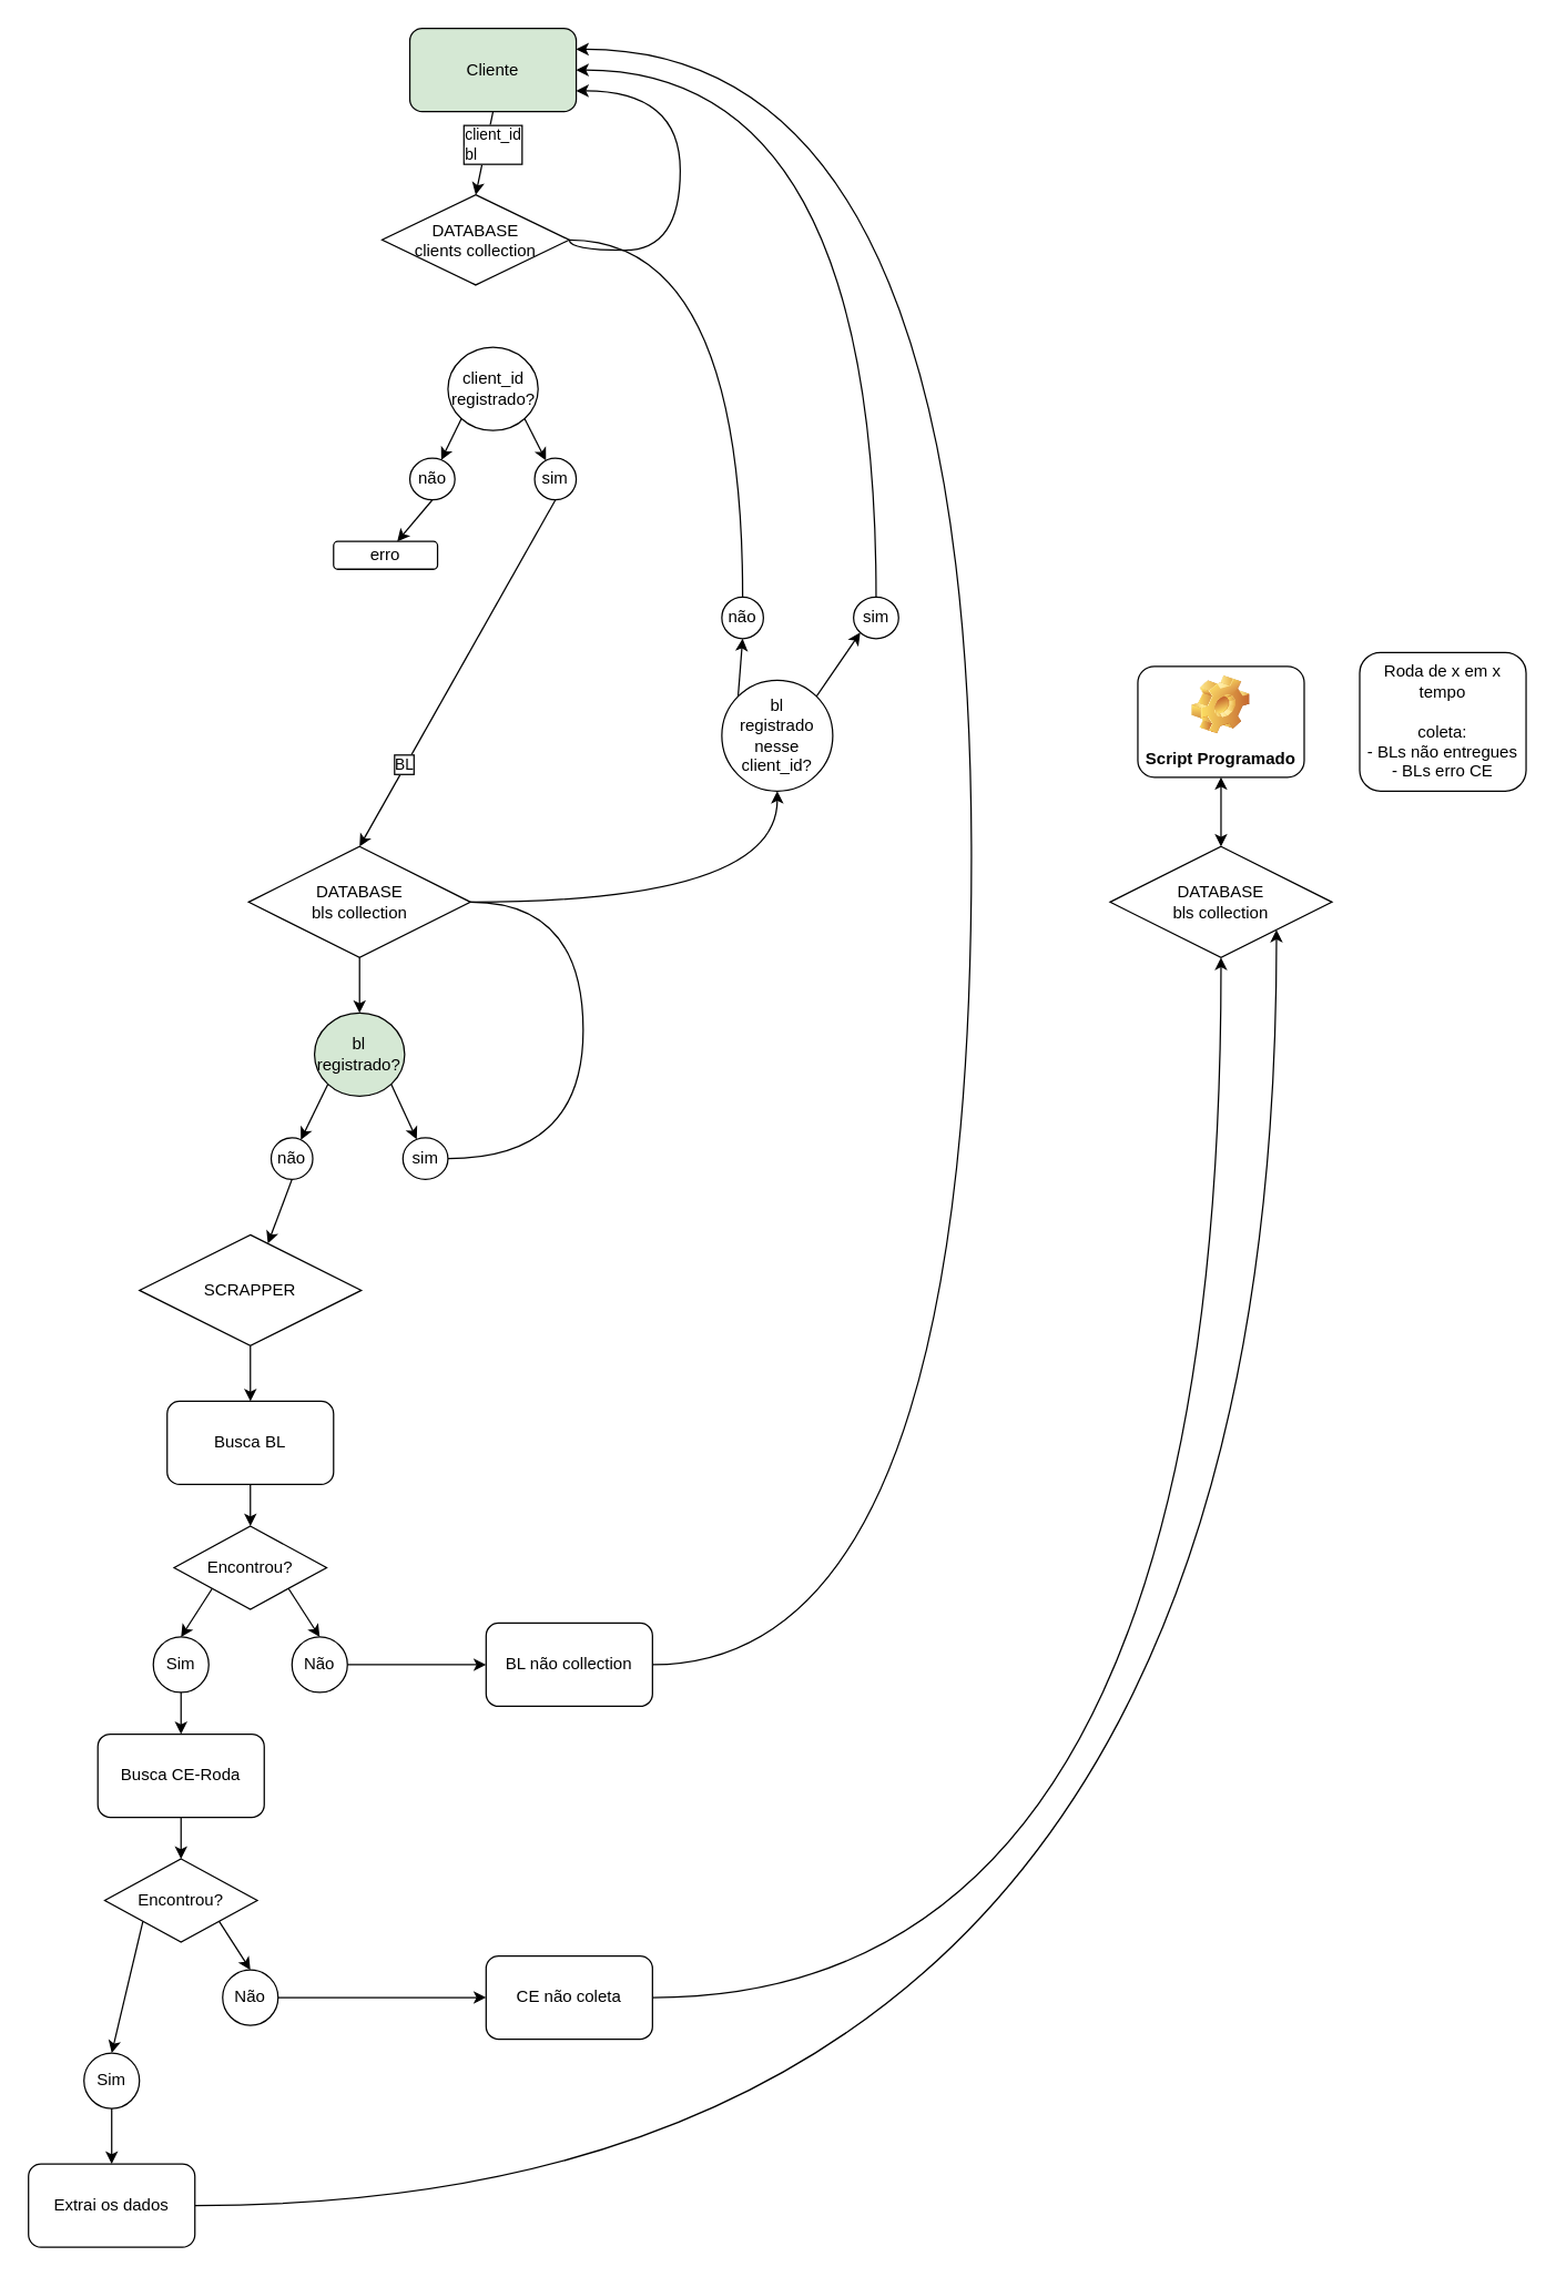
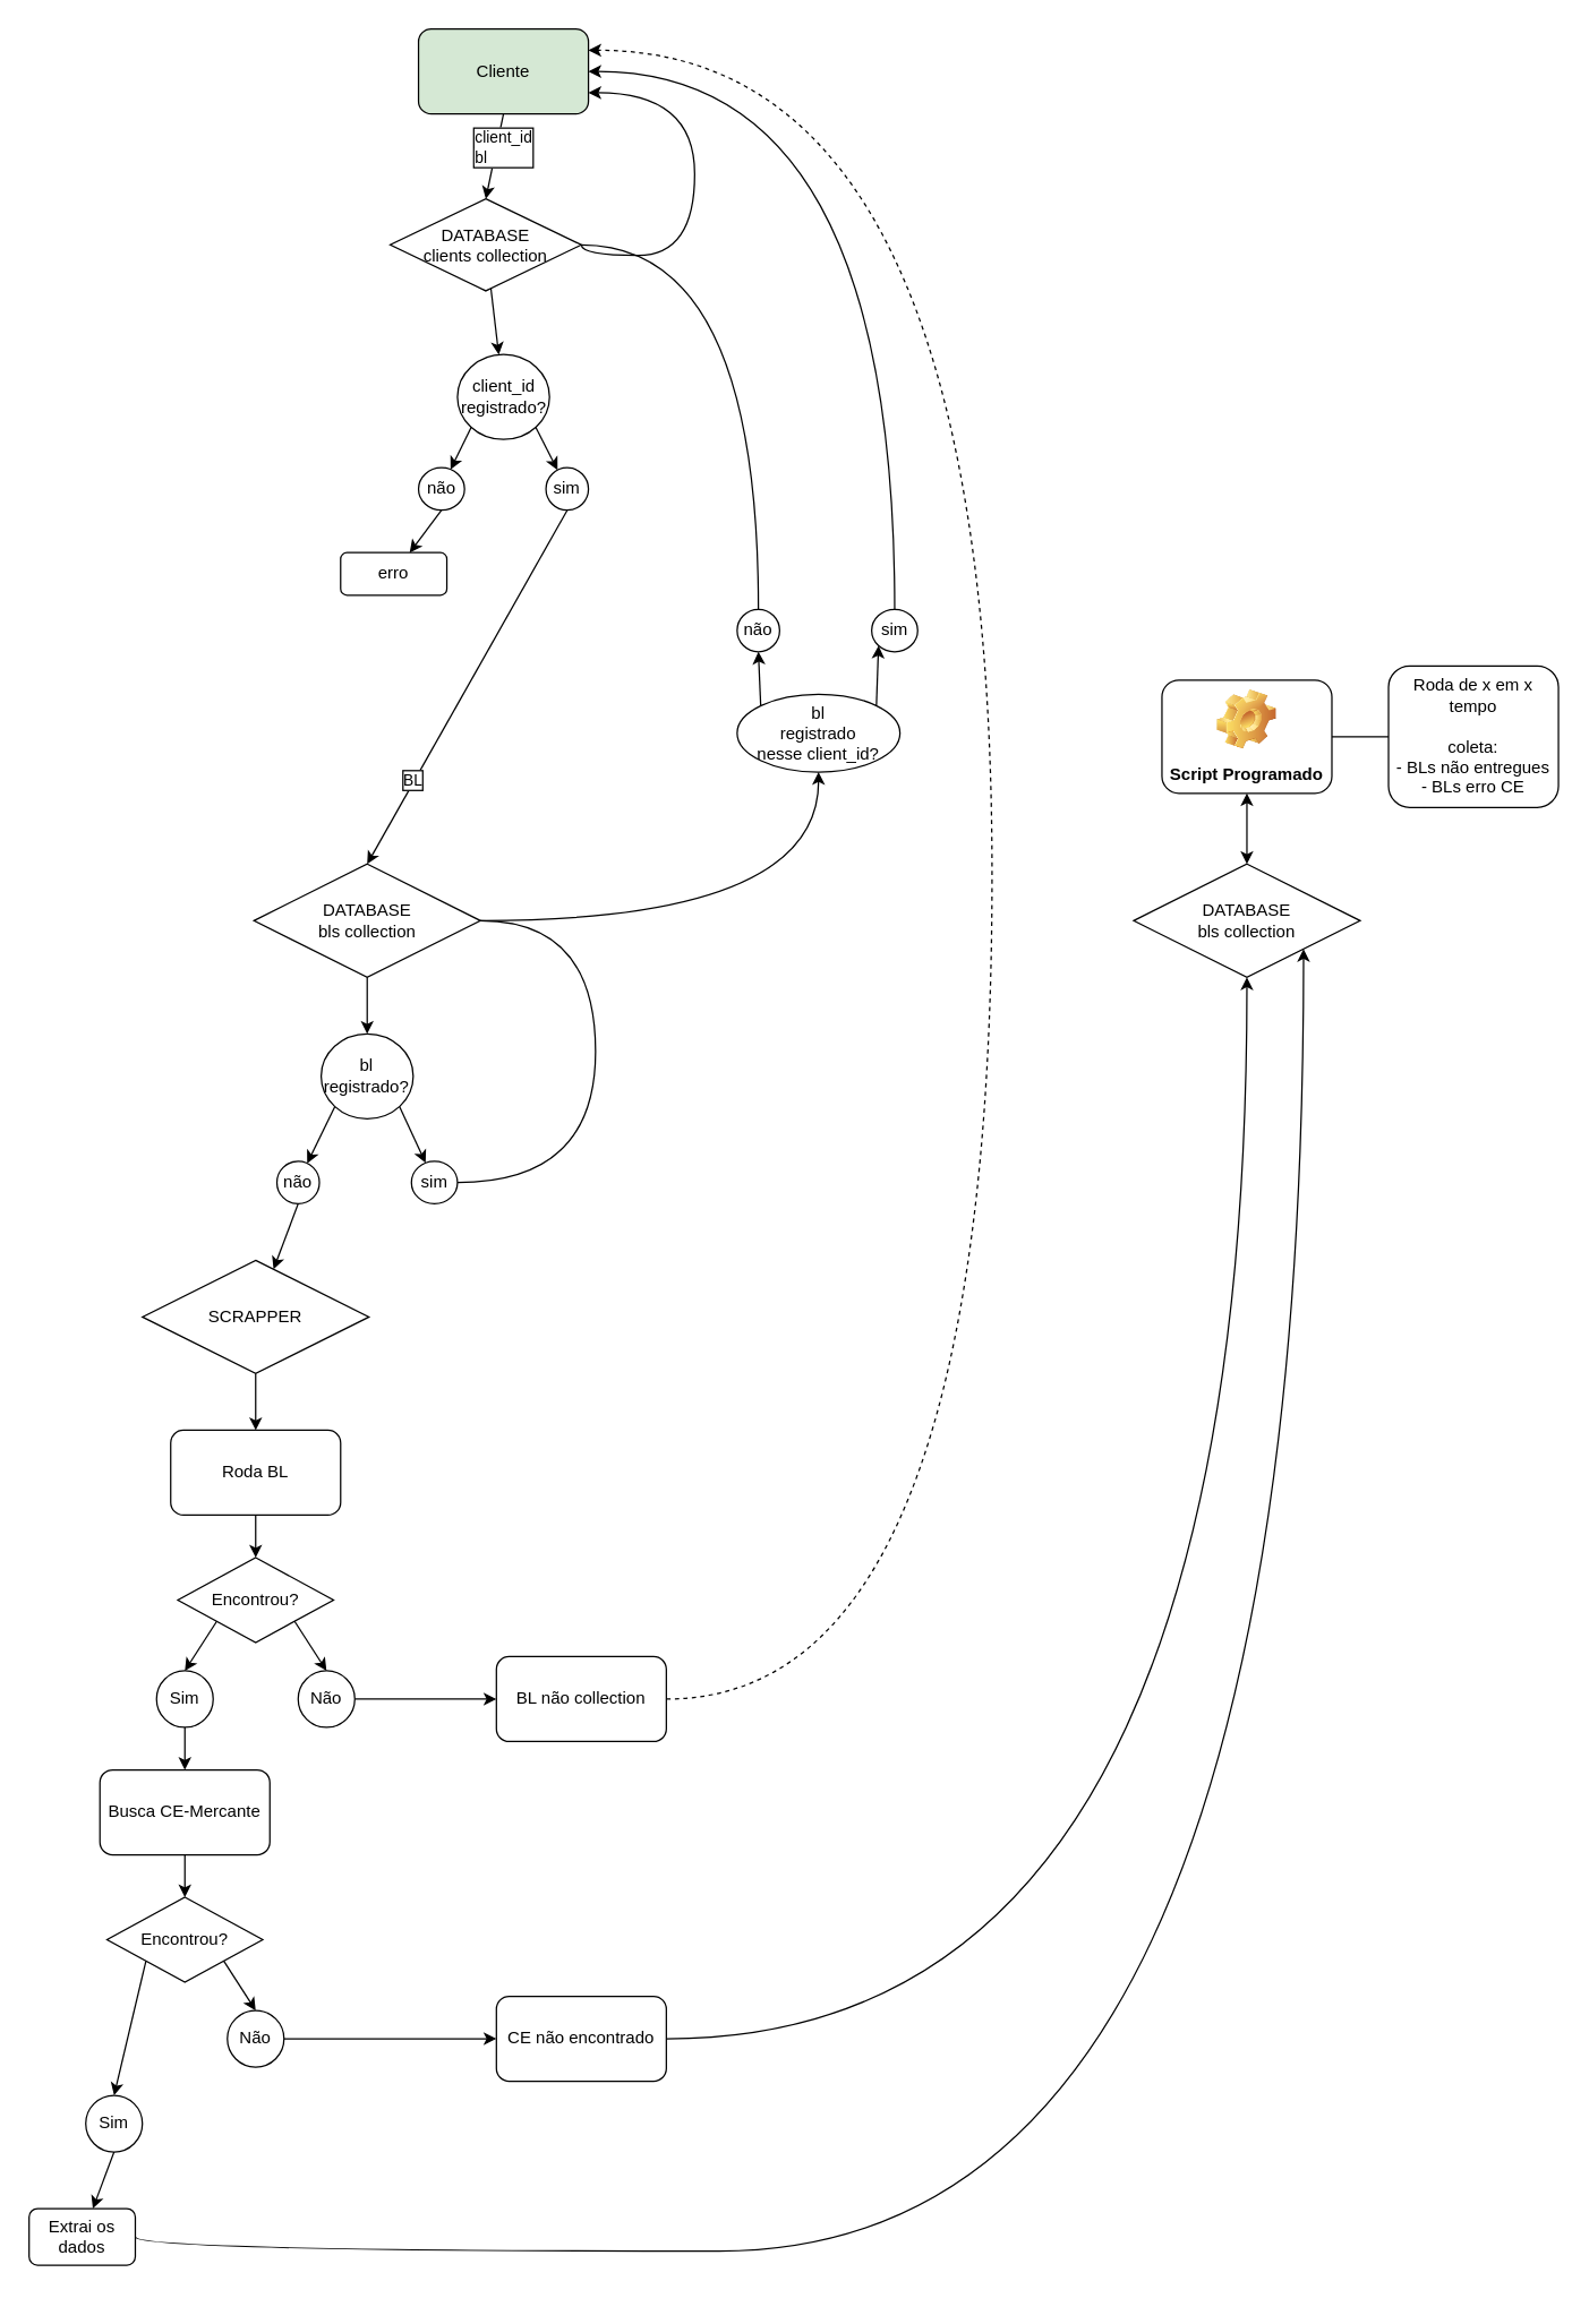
+ <mxCell id="5" value="" style="edgeStyle=none;html=1;" parent="1" source="7" target="10" edge="1"><mxGeometry relative="1" as="geometry" /></mxCell>
- <mxCell id="52" value="erro" style="rounded=1;whiteSpace=wrap;html=1;" parent="1" vertex="1"><mxGeometry x="240" y="390" width="75" height="20" as="geometry" /></mxCell>
+ <mxCell id="52" value="erro" style="rounded=1;whiteSpace=wrap;html=1;" parent="1" vertex="1"><mxGeometry x="240" y="390" width="75" height="30" as="geometry" /></mxCell>
+ <mxCell id="63" value="" style="edgeStyle=none;html=1;endArrow=none;endFill=0;" parent="1" source="64" target="62" edge="1"><mxGeometry relative="1" as="geometry" /></mxCell>
- <mxCell id="55" value="bl&lt;div&gt;registrado&lt;/div&gt;&lt;div&gt;nesse client_id?&lt;/div&gt;" style="ellipse;whiteSpace=wrap;html=1;verticalAlign=middle;" parent="1" vertex="1"><mxGeometry x="520" y="490" width="80" height="80" as="geometry" /></mxCell>
+ <mxCell id="55" value="bl&lt;div&gt;registrado&lt;/div&gt;&lt;div&gt;nesse client_id?&lt;/div&gt;" style="ellipse;whiteSpace=wrap;html=1;verticalAlign=middle;" parent="1" vertex="1"><mxGeometry x="520" y="490" width="115" height="55" as="geometry" /></mxCell>
- <mxCell id="37" style="edgeStyle=orthogonalEdgeStyle;html=1;exitX=1;exitY=0.5;exitDx=0;exitDy=0;entryX=1;entryY=0.25;entryDx=0;entryDy=0;curved=1;" parent="1" source="38" target="4" edge="1"><mxGeometry relative="1" as="geometry"><Array as="points"><mxPoint x="700" y="1200" /><mxPoint x="700" y="35" /></Array></mxGeometry></mxCell>
+ <mxCell id="37" style="edgeStyle=orthogonalEdgeStyle;html=1;exitX=1;exitY=0.5;exitDx=0;exitDy=0;entryX=1;entryY=0.25;entryDx=0;entryDy=0;curved=1;dashed=1;" parent="1" source="38" target="4" edge="1"><mxGeometry relative="1" as="geometry"><Array as="points"><mxPoint x="700" y="1200" /><mxPoint x="700" y="35" /></Array></mxGeometry></mxCell>
- <mxCell id="21" value="bl&lt;div&gt;registrado?&lt;/div&gt;" style="ellipse;whiteSpace=wrap;html=1;fillColor=#d5e8d4;" parent="1" vertex="1"><mxGeometry x="226.25" y="730" width="65" height="60" as="geometry" /></mxCell>
+ <mxCell id="21" value="bl&lt;div&gt;registrado?&lt;/div&gt;" style="ellipse;whiteSpace=wrap;html=1;" parent="1" vertex="1"><mxGeometry x="226.25" y="730" width="65" height="60" as="geometry" /></mxCell>
- <mxCell id="29" value="Busca BL" style="rounded=1;whiteSpace=wrap;html=1;" parent="1" vertex="1"><mxGeometry x="120" y="1010" width="120" height="60" as="geometry" /></mxCell>
+ <mxCell id="29" value="Roda BL" style="rounded=1;whiteSpace=wrap;html=1;" parent="1" vertex="1"><mxGeometry x="120" y="1010" width="120" height="60" as="geometry" /></mxCell>
- <mxCell id="40" value="Busca CE-Roda" style="rounded=1;whiteSpace=wrap;html=1;" parent="1" vertex="1"><mxGeometry x="70" y="1250" width="120" height="60" as="geometry" /></mxCell>
+ <mxCell id="40" value="Busca CE-Mercante" style="rounded=1;whiteSpace=wrap;html=1;" parent="1" vertex="1"><mxGeometry x="70" y="1250" width="120" height="60" as="geometry" /></mxCell>
- <mxCell id="49" value="CE não coleta" style="rounded=1;whiteSpace=wrap;html=1;" parent="1" vertex="1"><mxGeometry x="350" y="1410" width="120" height="60" as="geometry" /></mxCell>
+ <mxCell id="49" value="CE não encontrado" style="rounded=1;whiteSpace=wrap;html=1;" parent="1" vertex="1"><mxGeometry x="350" y="1410" width="120" height="60" as="geometry" /></mxCell>
- <mxCell id="51" value="Extrai os dados" style="rounded=1;whiteSpace=wrap;html=1;" parent="1" vertex="1"><mxGeometry x="20" y="1560" width="120" height="60" as="geometry" /></mxCell>
+ <mxCell id="51" value="Extrai os dados" style="rounded=1;whiteSpace=wrap;html=1;" parent="1" vertex="1"><mxGeometry x="20" y="1560" width="75" height="40" as="geometry" /></mxCell>
